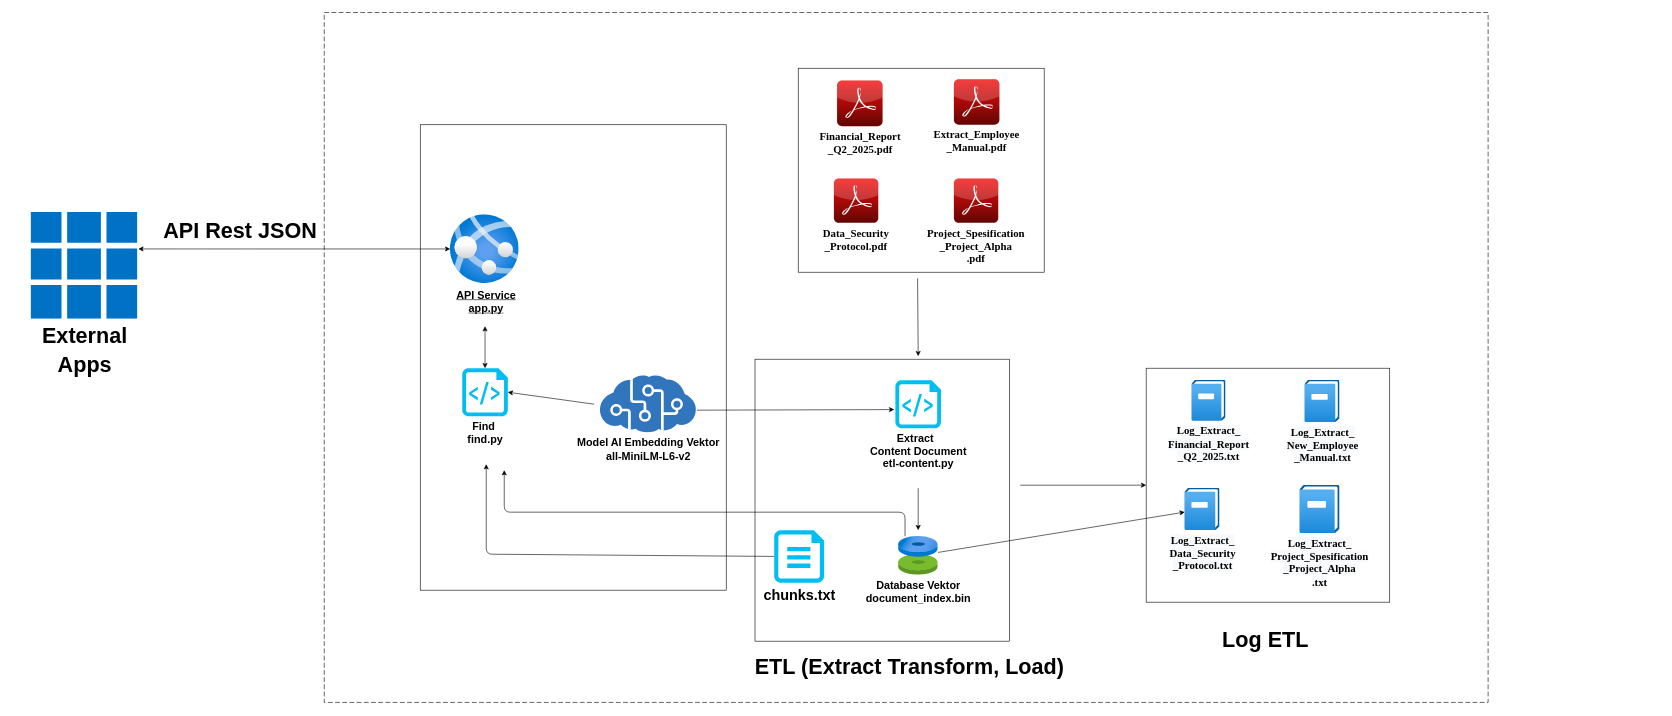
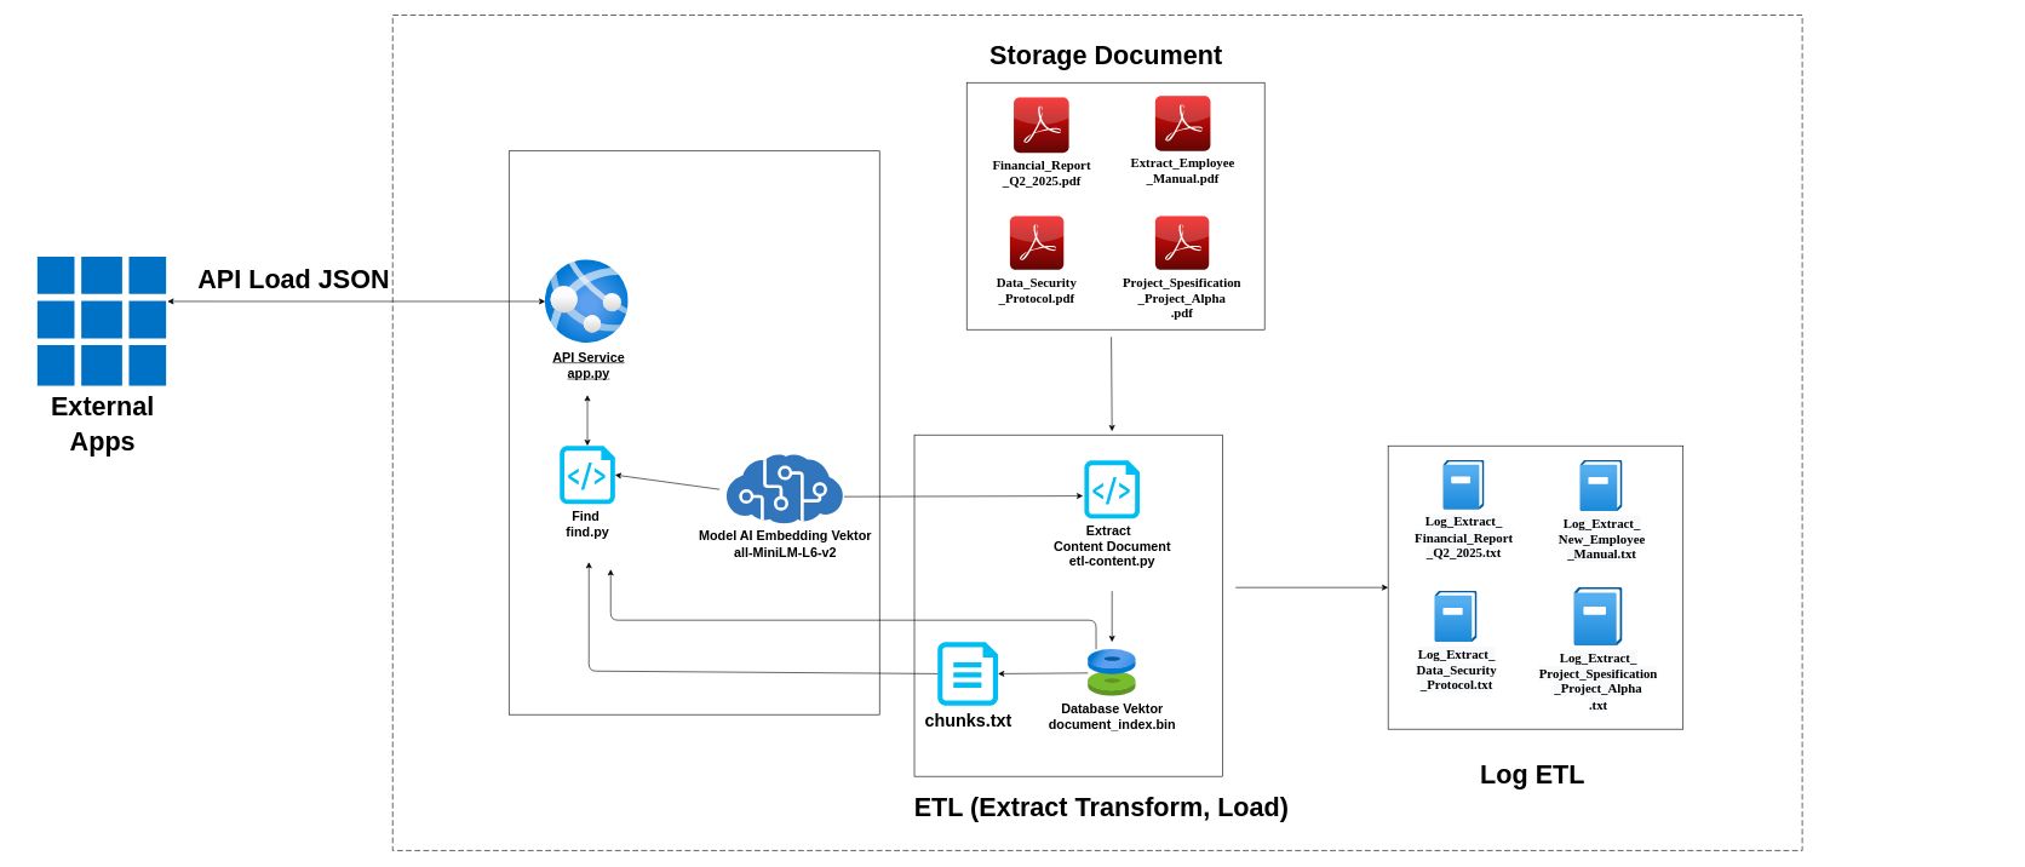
+ <mxCell id="14" value="&lt;font style=&quot;font-size: 36px&quot;&gt;&lt;b&gt;Storage Document&lt;/b&gt;&lt;/font&gt;" style="text;html=1;strokeColor=none;fillColor=none;align=left;verticalAlign=middle;whiteSpace=wrap;rounded=0;fontSize=40;" parent="1" vertex="1"><mxGeometry x="1360" y="63" width="340" height="20" as="geometry" /></mxCell>
- <mxCell id="35" value="&lt;div style=&quot;text-align: center&quot;&gt;&lt;span style=&quot;font-size: 36px&quot;&gt;&lt;b&gt;API Rest JSON&lt;/b&gt;&lt;/span&gt;&lt;/div&gt;" style="text;html=1;strokeColor=none;fillColor=none;align=left;verticalAlign=middle;whiteSpace=wrap;rounded=0;fontSize=40;" parent="1" vertex="1"><mxGeometry x="270" y="370.7" width="730" height="20" as="geometry" /></mxCell>
+ <mxCell id="35" value="&lt;div style=&quot;text-align: center&quot;&gt;&lt;span style=&quot;font-size: 36px&quot;&gt;&lt;b&gt;API Load JSON&lt;/b&gt;&lt;/span&gt;&lt;/div&gt;" style="text;html=1;strokeColor=none;fillColor=none;align=left;verticalAlign=middle;whiteSpace=wrap;rounded=0;fontSize=40;" parent="1" vertex="1"><mxGeometry x="270" y="370.7" width="730" height="20" as="geometry" /></mxCell>
- <mxCell id="38" value="" style="endArrow=classic;html=1;" parent="1" source="15" target="20" edge="1"><mxGeometry width="50" height="50" relative="1" as="geometry"><mxPoint x="1060" y="923" as="sourcePoint" /><mxPoint x="1110" y="873" as="targetPoint" /></mxGeometry></mxCell>
+ <mxCell id="38" value="" style="endArrow=classic;html=1;entryX=1;entryY=0.5;entryDx=0;entryDy=0;entryPerimeter=0;" parent="1" source="15" target="36" edge="1"><mxGeometry width="50" height="50" relative="1" as="geometry"><mxPoint x="1060" y="923" as="sourcePoint" /><mxPoint x="1110" y="873" as="targetPoint" /></mxGeometry></mxCell>
